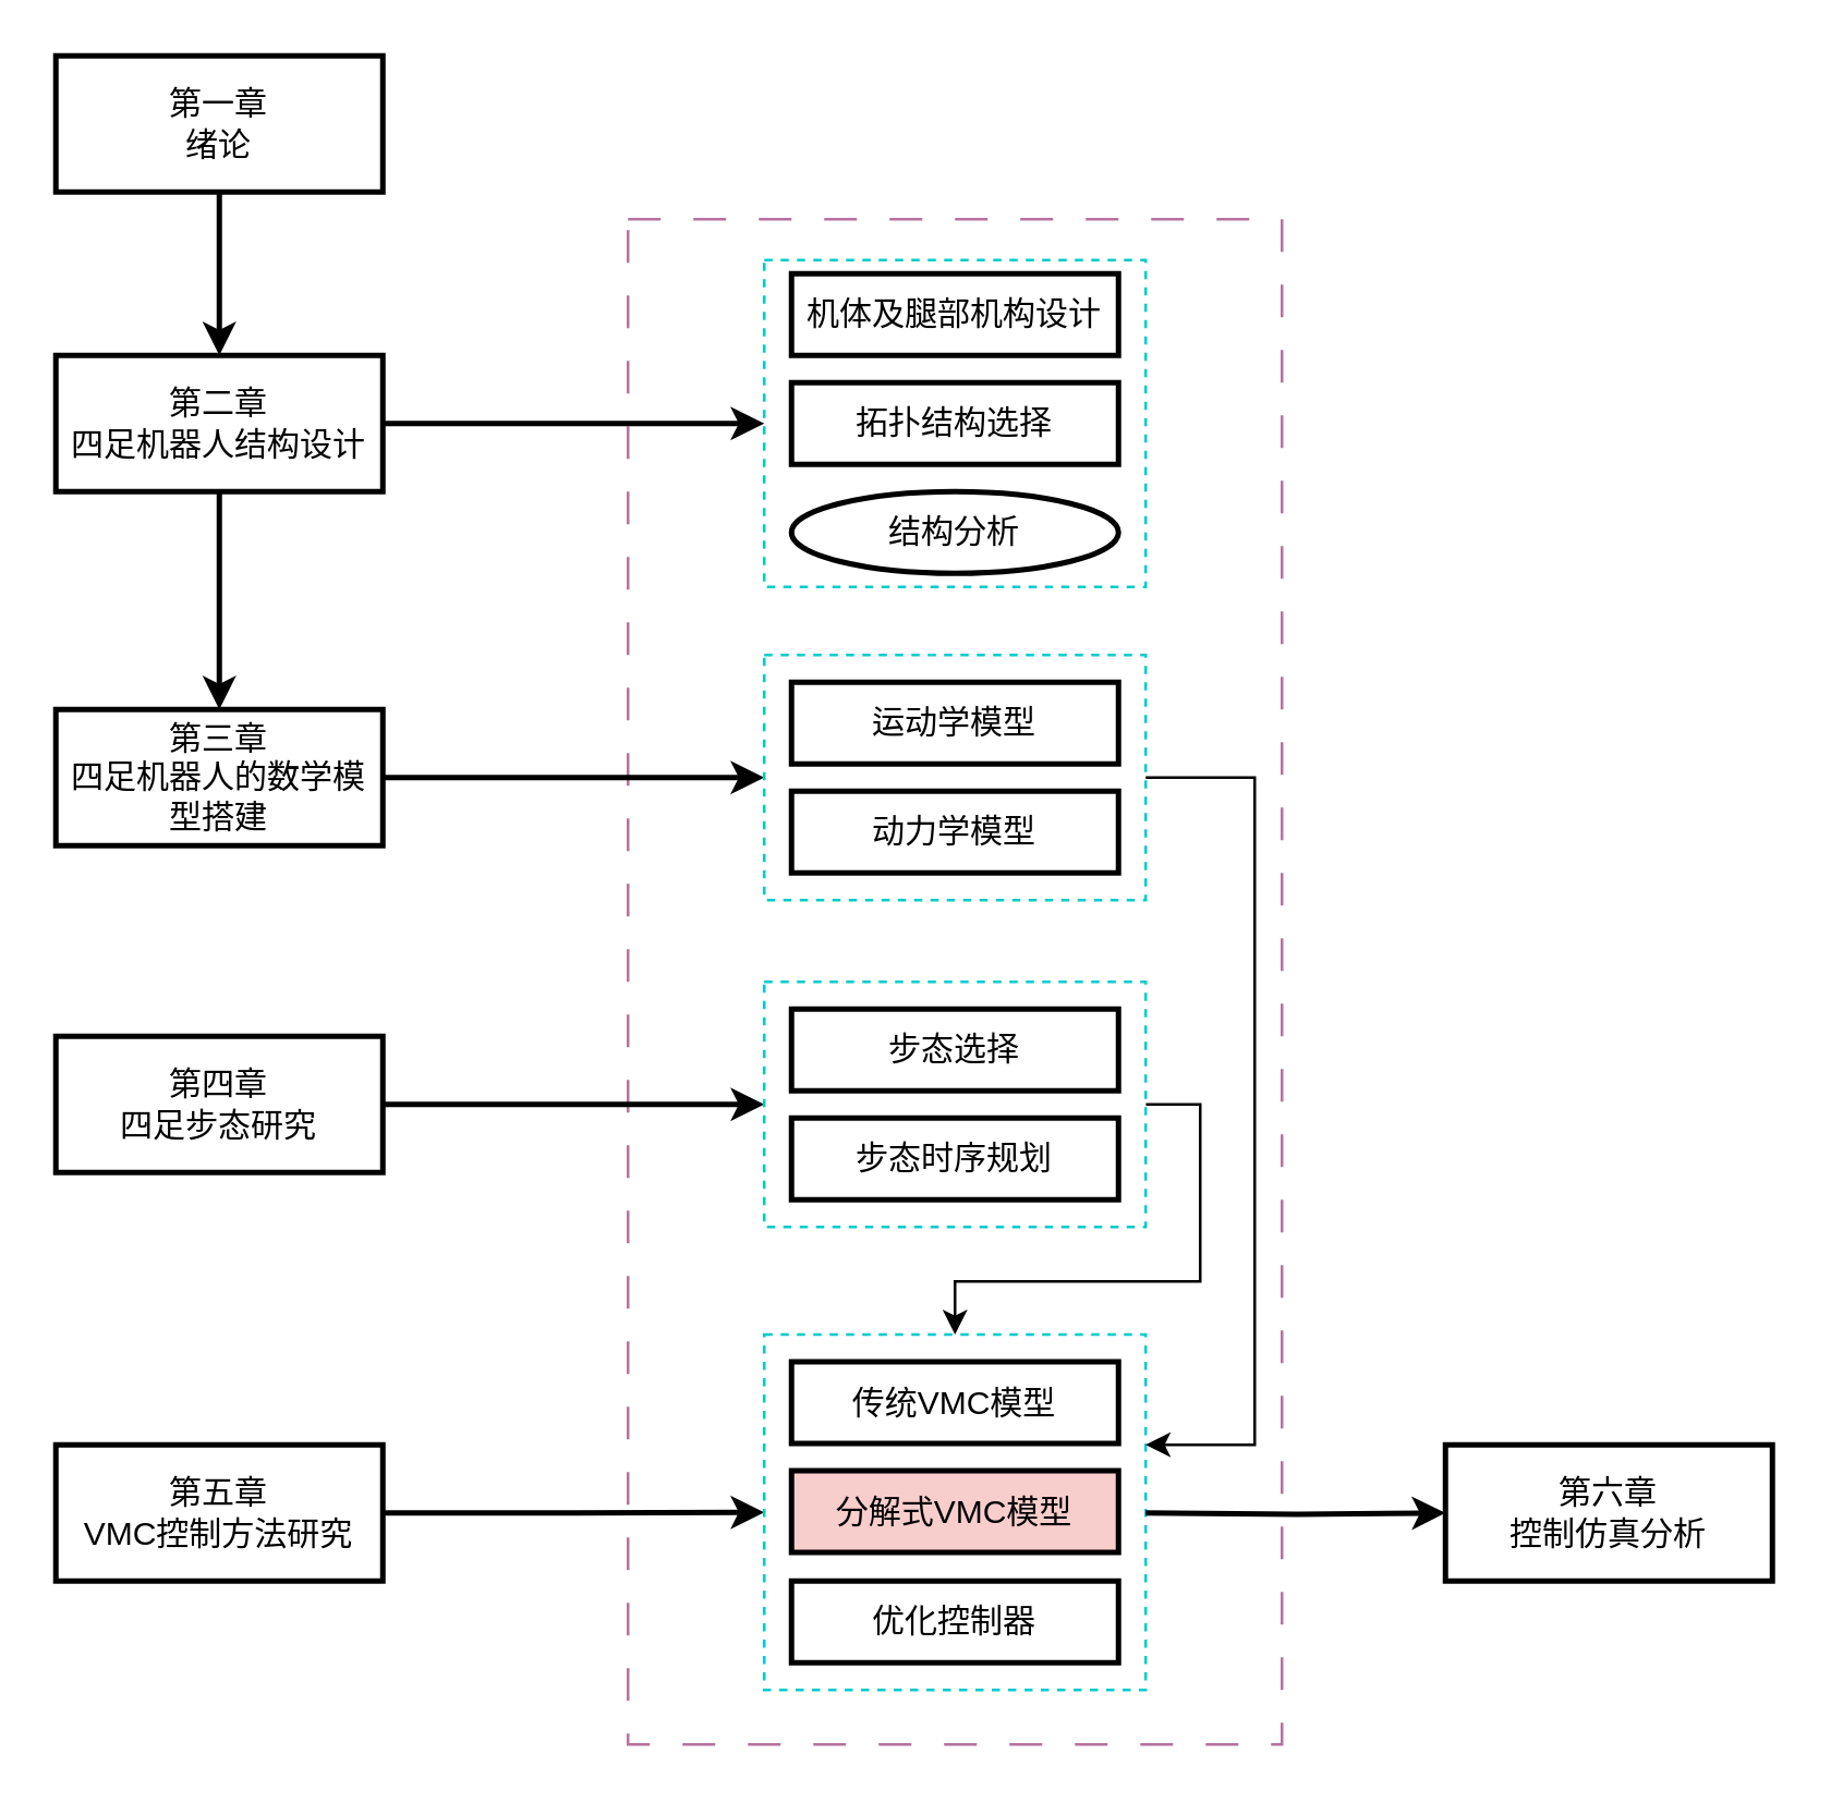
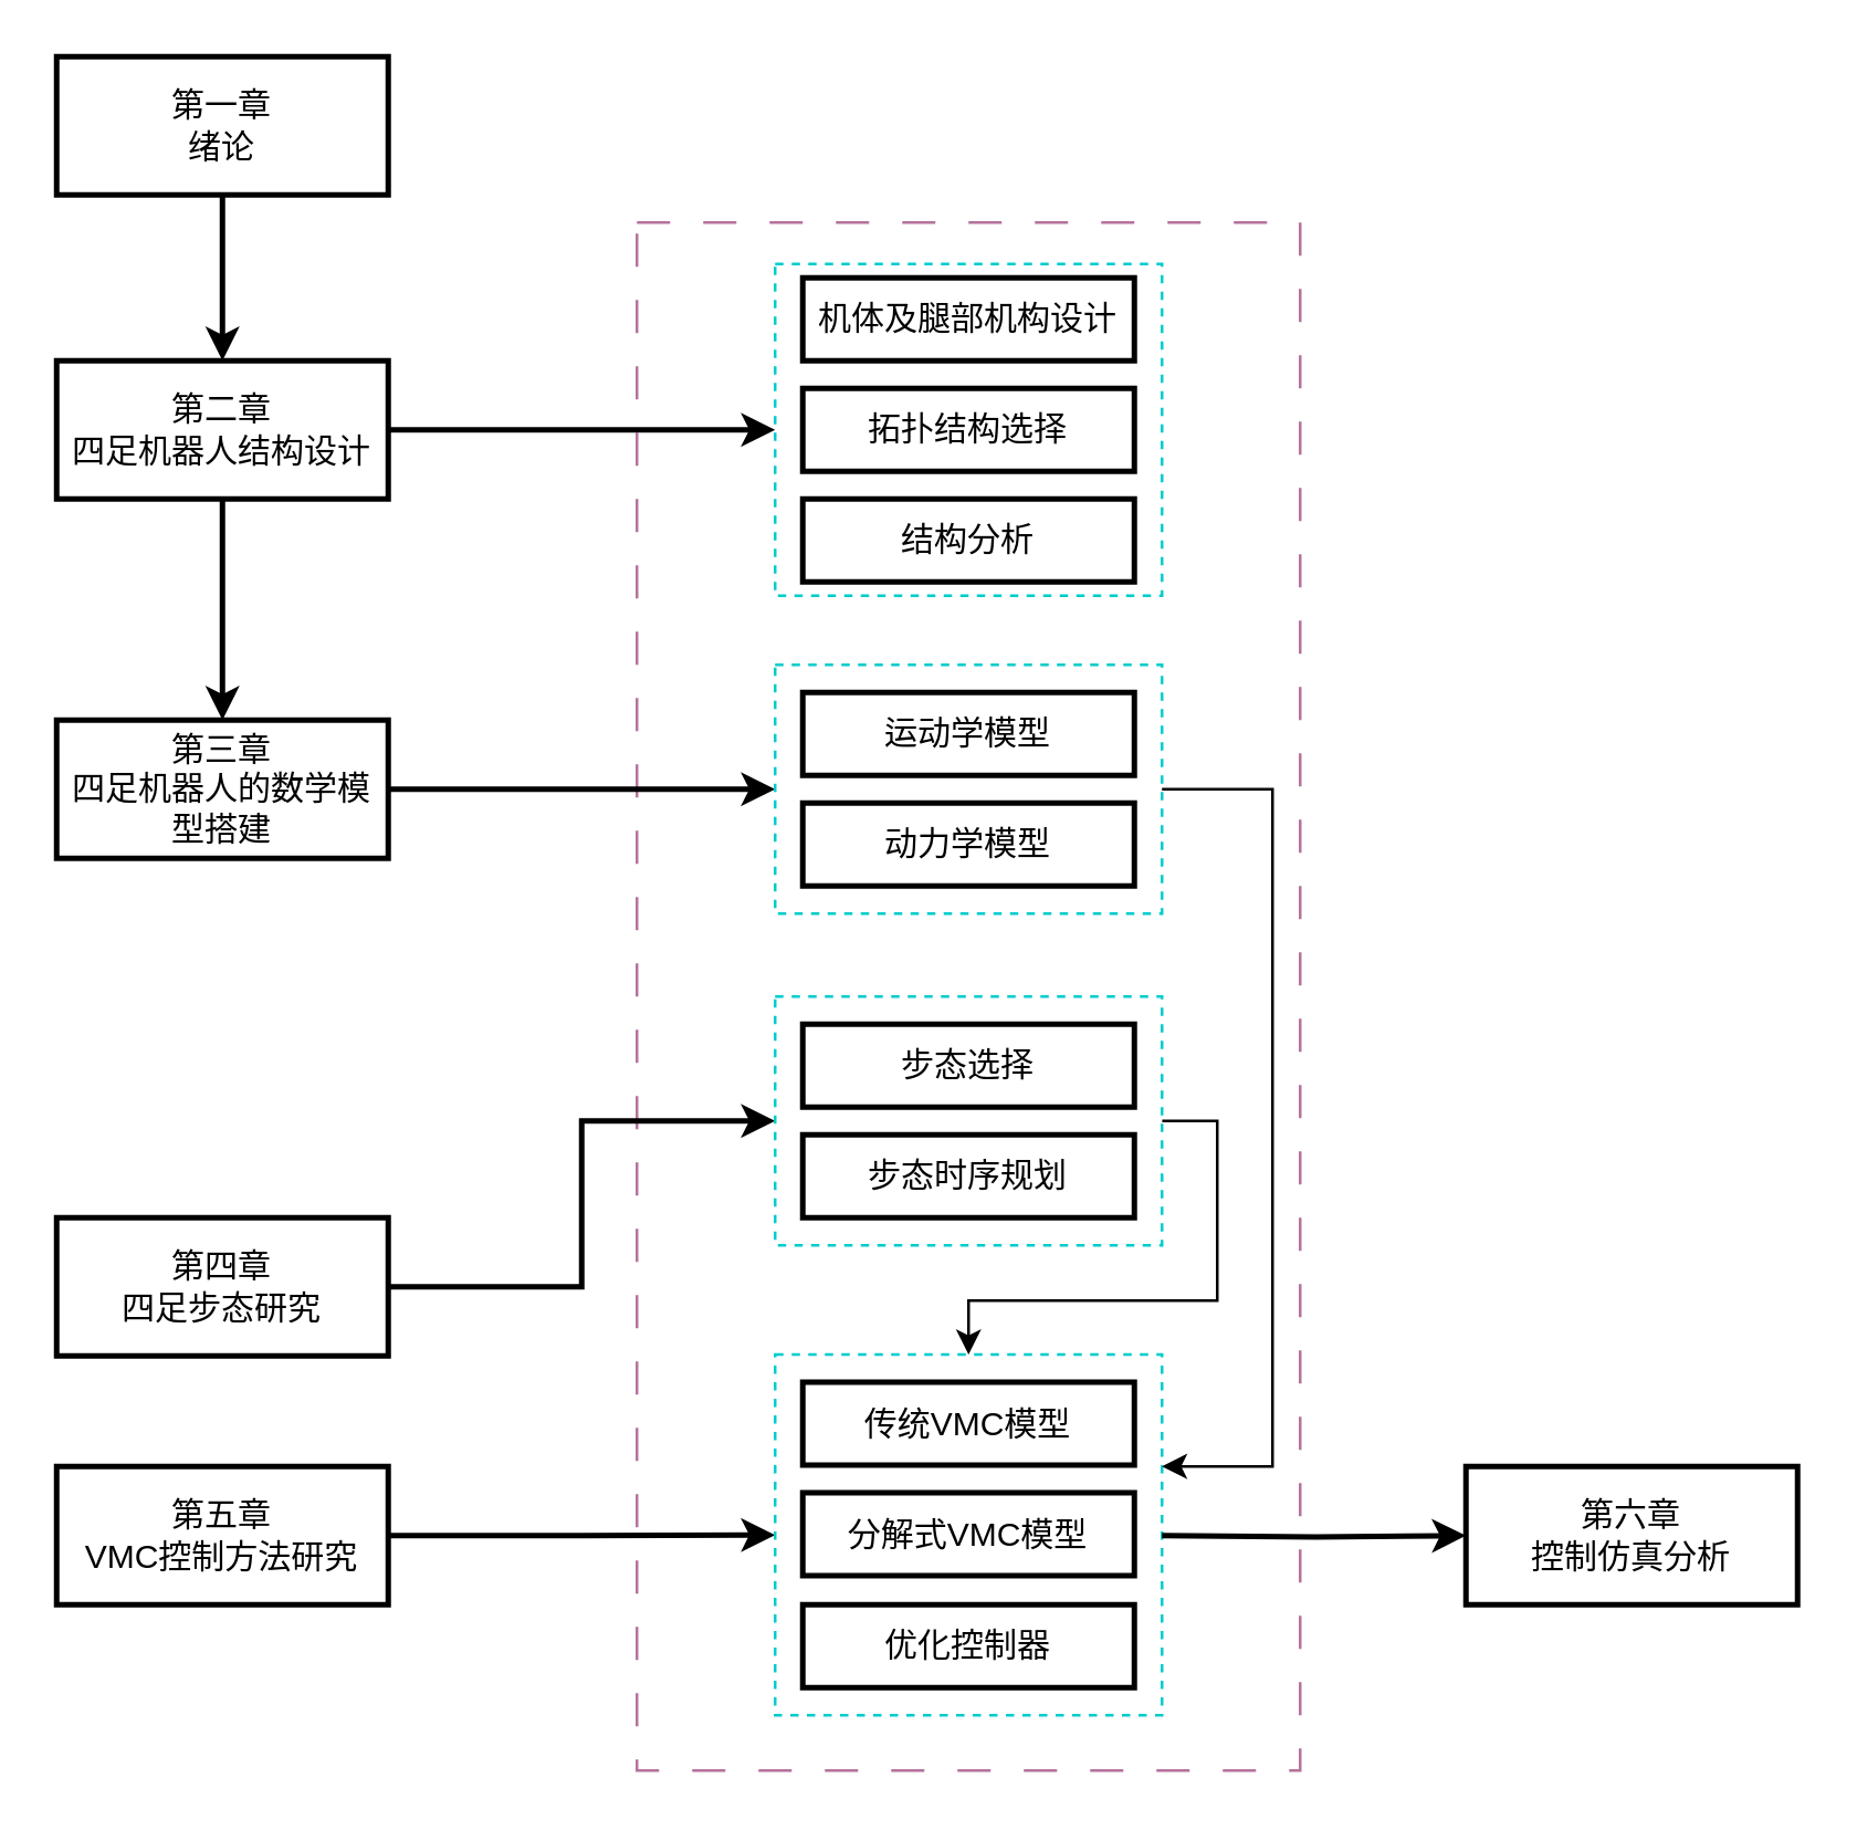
- <mxCell id="17" value="结构分析" style="ellipse;whiteSpace=wrap;html=1;strokeWidth=2;" parent="1" vertex="1"><mxGeometry x="290" y="180" width="120" height="30" as="geometry" /></mxCell>
+ <mxCell id="17" value="结构分析" style="rounded=0;whiteSpace=wrap;html=1;strokeWidth=2;" parent="1" vertex="1"><mxGeometry x="290" y="180" width="120" height="30" as="geometry" /></mxCell>
- <mxCell id="11" value="第四章&lt;div&gt;四足步态研究&lt;/div&gt;" style="rounded=0;whiteSpace=wrap;html=1;strokeWidth=2;" parent="1" vertex="1"><mxGeometry x="20" y="380" width="120" height="50" as="geometry" /></mxCell>
+ <mxCell id="11" value="第四章&lt;div&gt;四足步态研究&lt;/div&gt;" style="rounded=0;whiteSpace=wrap;html=1;strokeWidth=2;" parent="1" vertex="1"><mxGeometry x="20" y="440" width="120" height="50" as="geometry" /></mxCell>
- <mxCell id="28" value="分解式VMC模型" style="rounded=0;whiteSpace=wrap;html=1;strokeWidth=2;fillColor=#f8cecc;" parent="1" vertex="1"><mxGeometry x="290" y="539.5" width="120" height="30" as="geometry" /></mxCell>
+ <mxCell id="28" value="分解式VMC模型" style="rounded=0;whiteSpace=wrap;html=1;strokeWidth=2;" parent="1" vertex="1"><mxGeometry x="290" y="539.5" width="120" height="30" as="geometry" /></mxCell>
